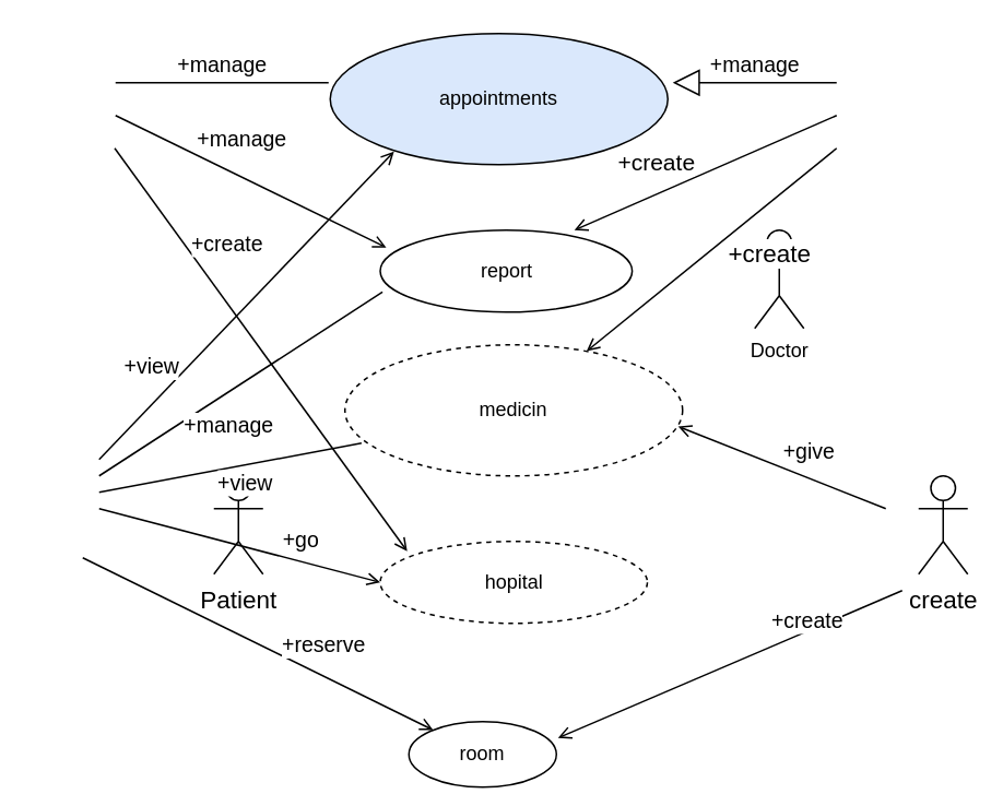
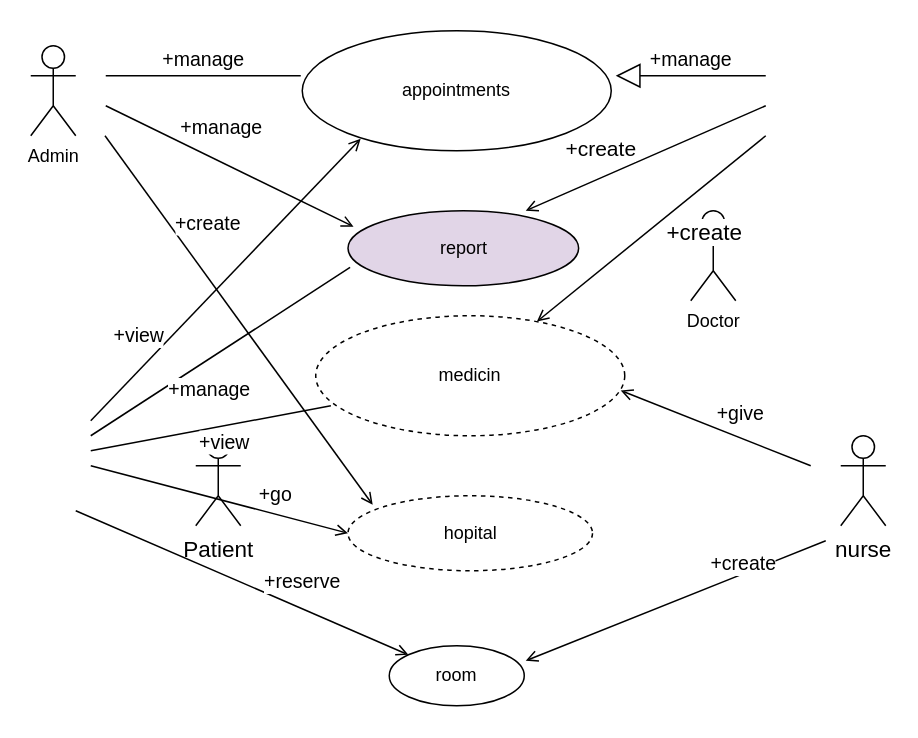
+ <mxCell id="8" value="Admin" style="shape=umlActor;verticalLabelPosition=bottom;verticalAlign=top;html=1;outlineConnect=0;" parent="1" vertex="1"><mxGeometry x="20" y="30" width="30" height="60" as="geometry" /></mxCell>
- <mxCell id="2" value="appointments" style="ellipse;whiteSpace=wrap;html=1;fillColor=#dae8fc;" parent="1" vertex="1"><mxGeometry x="201" y="20" width="206" height="80" as="geometry" /></mxCell>
+ <mxCell id="2" value="appointments" style="ellipse;whiteSpace=wrap;html=1;" parent="1" vertex="1"><mxGeometry x="201" y="20" width="206" height="80" as="geometry" /></mxCell>
- <mxCell id="7" value="report" style="ellipse;whiteSpace=wrap;html=1;" parent="1" vertex="1"><mxGeometry x="231.5" y="140" width="153.75" height="50" as="geometry" /></mxCell>
+ <mxCell id="7" value="report" style="ellipse;whiteSpace=wrap;html=1;fillColor=#e1d5e7;" parent="1" vertex="1"><mxGeometry x="231.5" y="140" width="153.75" height="50" as="geometry" /></mxCell>
- <mxCell id="18" value="create" style="shape=umlActor;verticalLabelPosition=bottom;verticalAlign=top;html=1;outlineConnect=0;fontSize=15;" parent="1" vertex="1"><mxGeometry x="560" y="290" width="30" height="60" as="geometry" /></mxCell>
+ <mxCell id="18" value="nurse" style="shape=umlActor;verticalLabelPosition=bottom;verticalAlign=top;html=1;outlineConnect=0;fontSize=15;" parent="1" vertex="1"><mxGeometry x="560" y="290" width="30" height="60" as="geometry" /></mxCell>
- <mxCell id="17" value="room" style="ellipse;whiteSpace=wrap;html=1;" parent="1" vertex="1"><mxGeometry x="249" y="440" width="90" height="40" as="geometry" /></mxCell>
+ <mxCell id="17" value="room" style="ellipse;whiteSpace=wrap;html=1;" parent="1" vertex="1"><mxGeometry x="259" y="430" width="90" height="40" as="geometry" /></mxCell>
